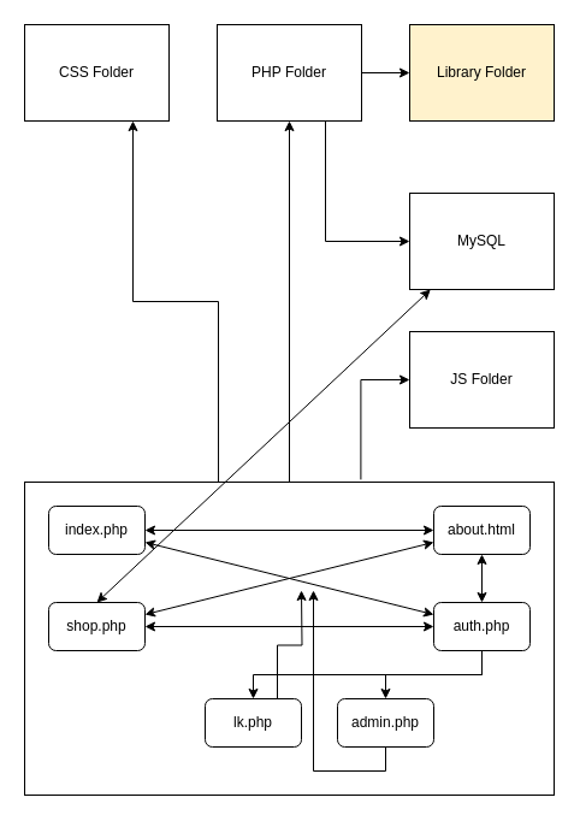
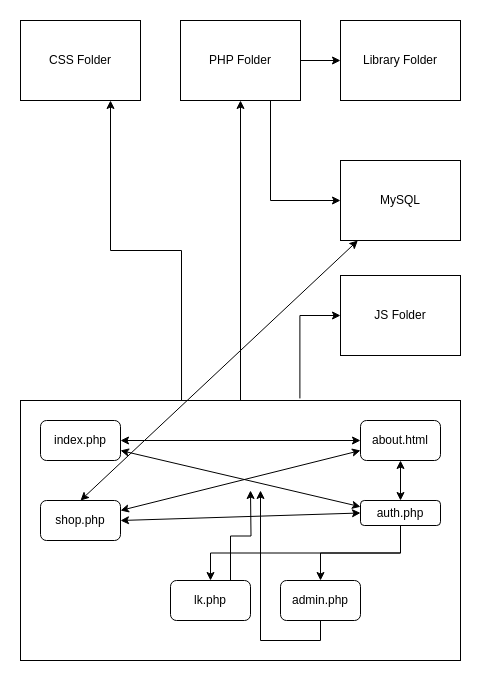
- <mxCell id="10" value="Library Folder" style="rounded=0;whiteSpace=wrap;html=1;fillColor=#fff2cc;" vertex="1" parent="1"><mxGeometry x="340" y="20" width="120" height="80" as="geometry" /></mxCell>
+ <mxCell id="10" value="Library Folder" style="rounded=0;whiteSpace=wrap;html=1;" vertex="1" parent="1"><mxGeometry x="340" y="20" width="120" height="80" as="geometry" /></mxCell>
- <mxCell id="17" value="auth.php" style="rounded=1;whiteSpace=wrap;html=1;" vertex="1" parent="1"><mxGeometry x="360" y="500" width="80" height="40" as="geometry" /></mxCell>
+ <mxCell id="17" value="auth.php" style="rounded=1;whiteSpace=wrap;html=1;" vertex="1" parent="1"><mxGeometry x="360" y="500" width="80" height="25" as="geometry" /></mxCell>
